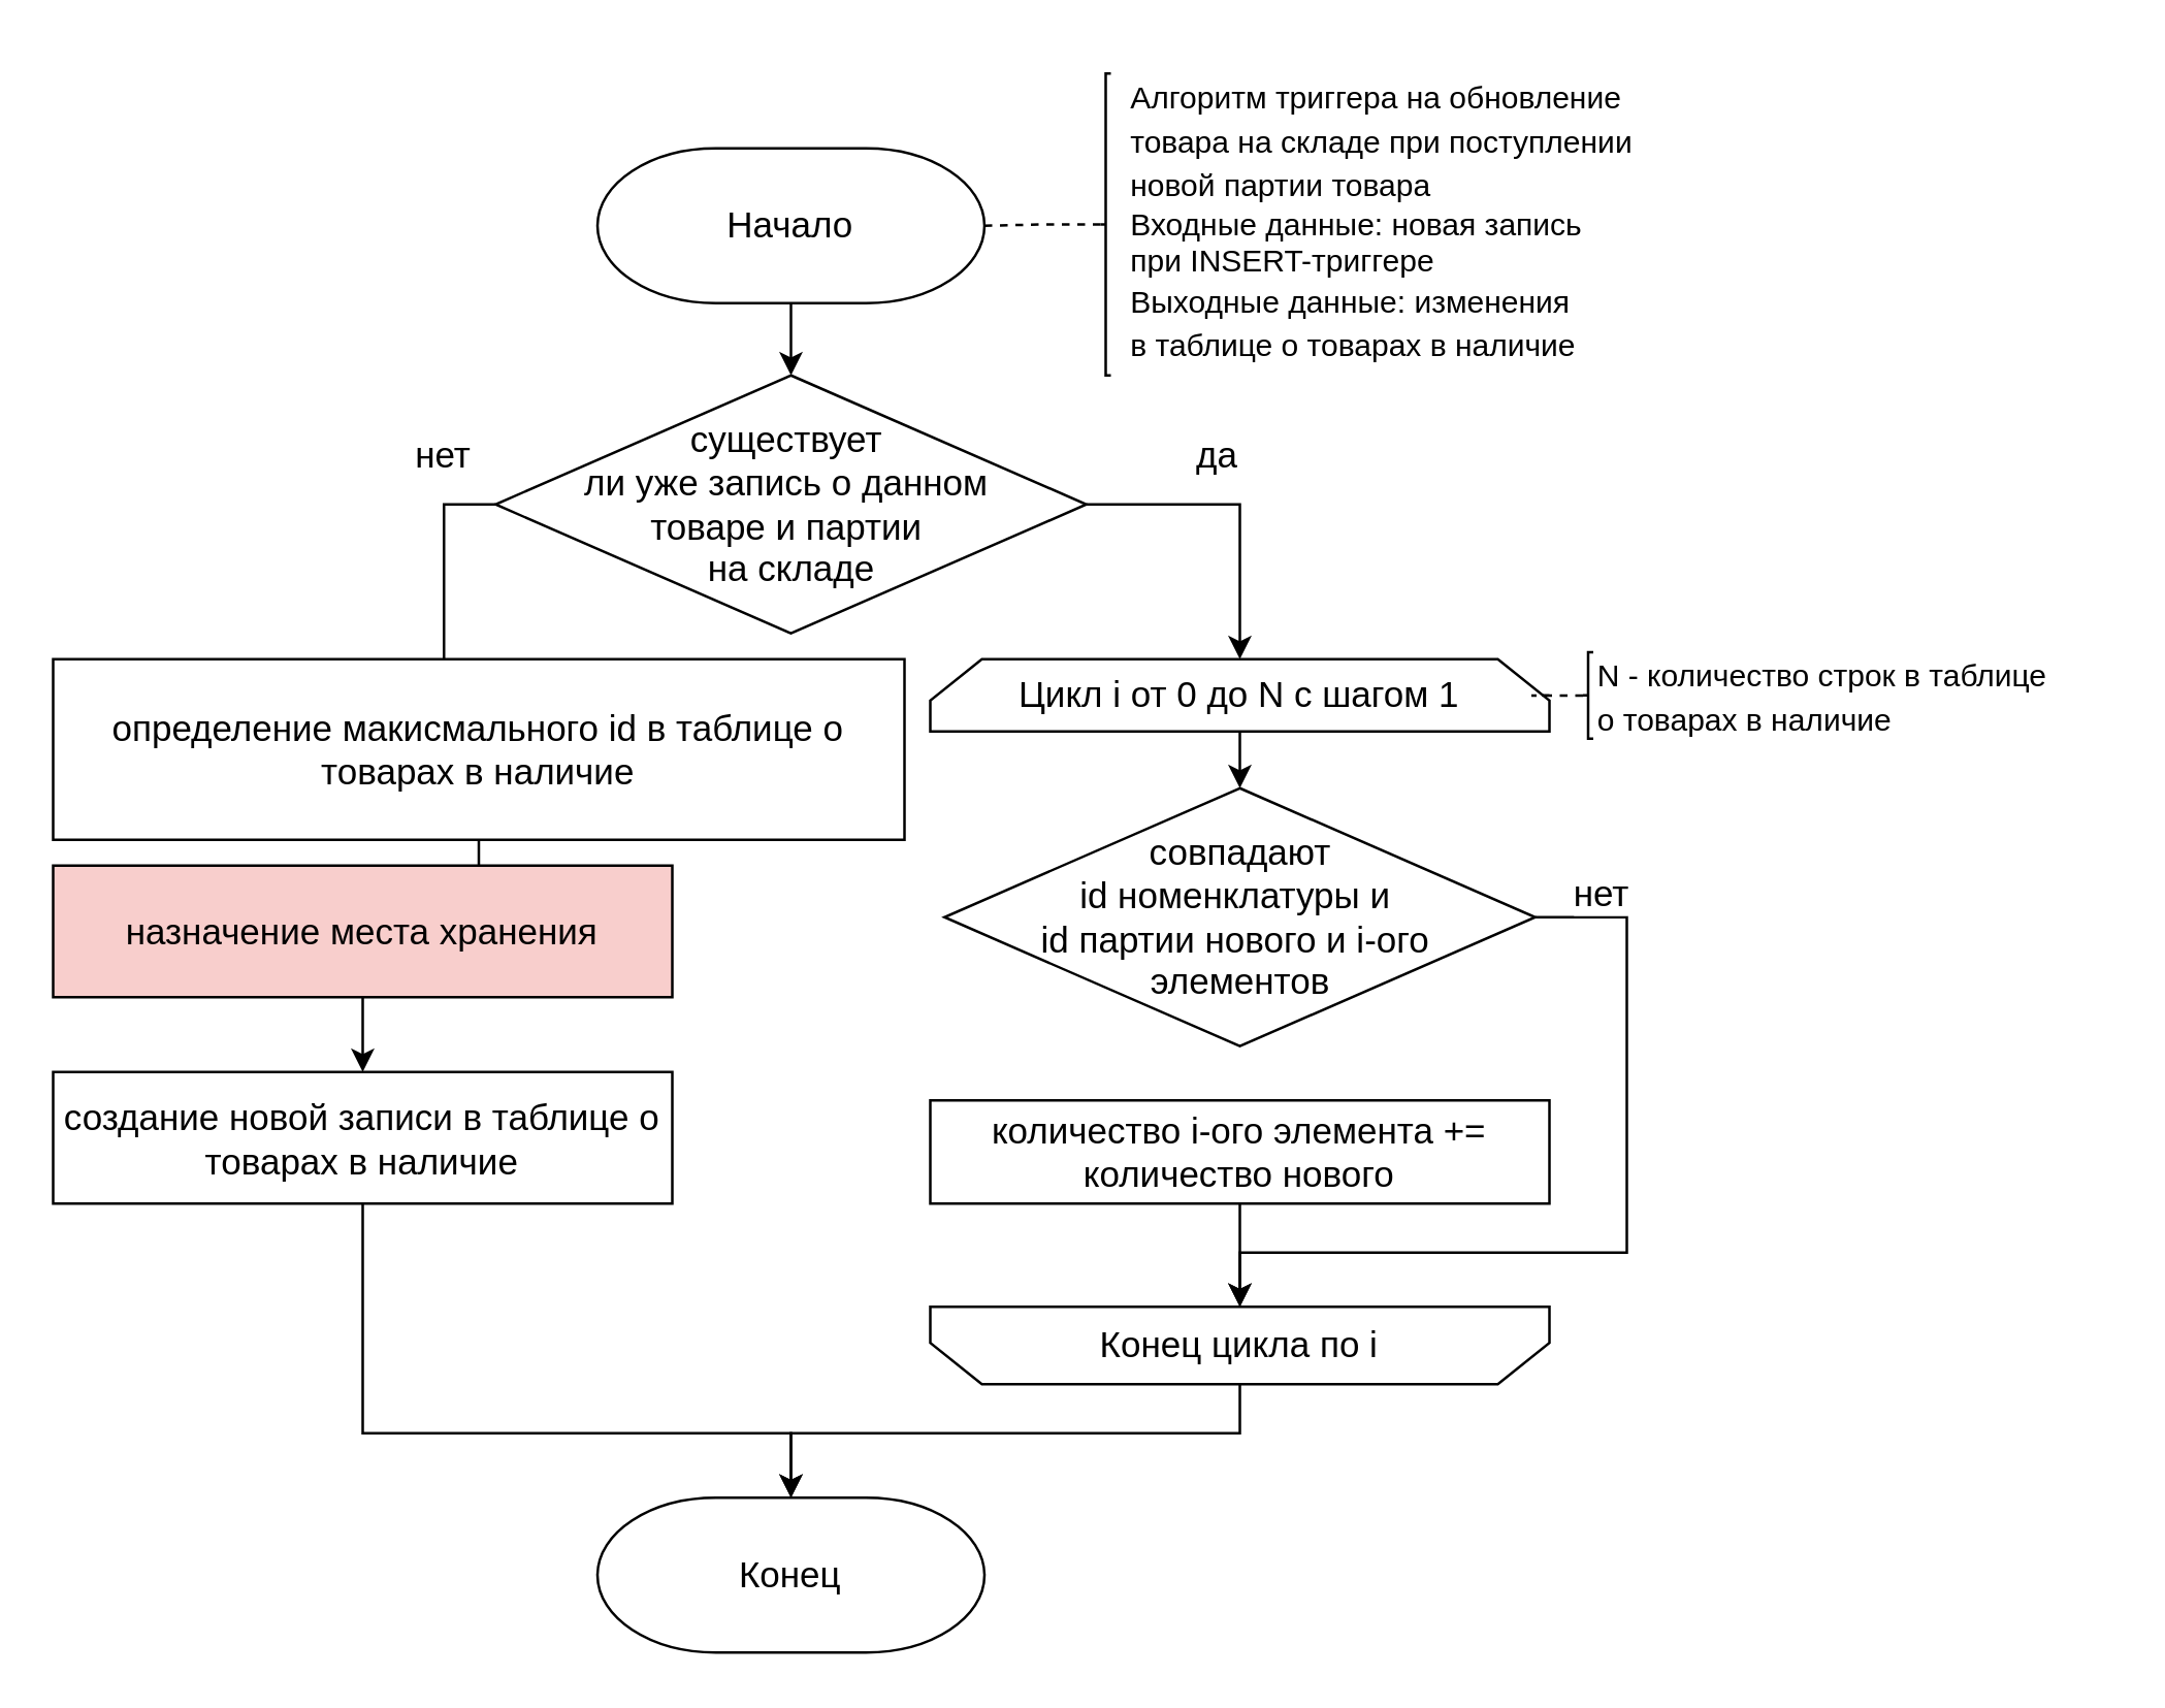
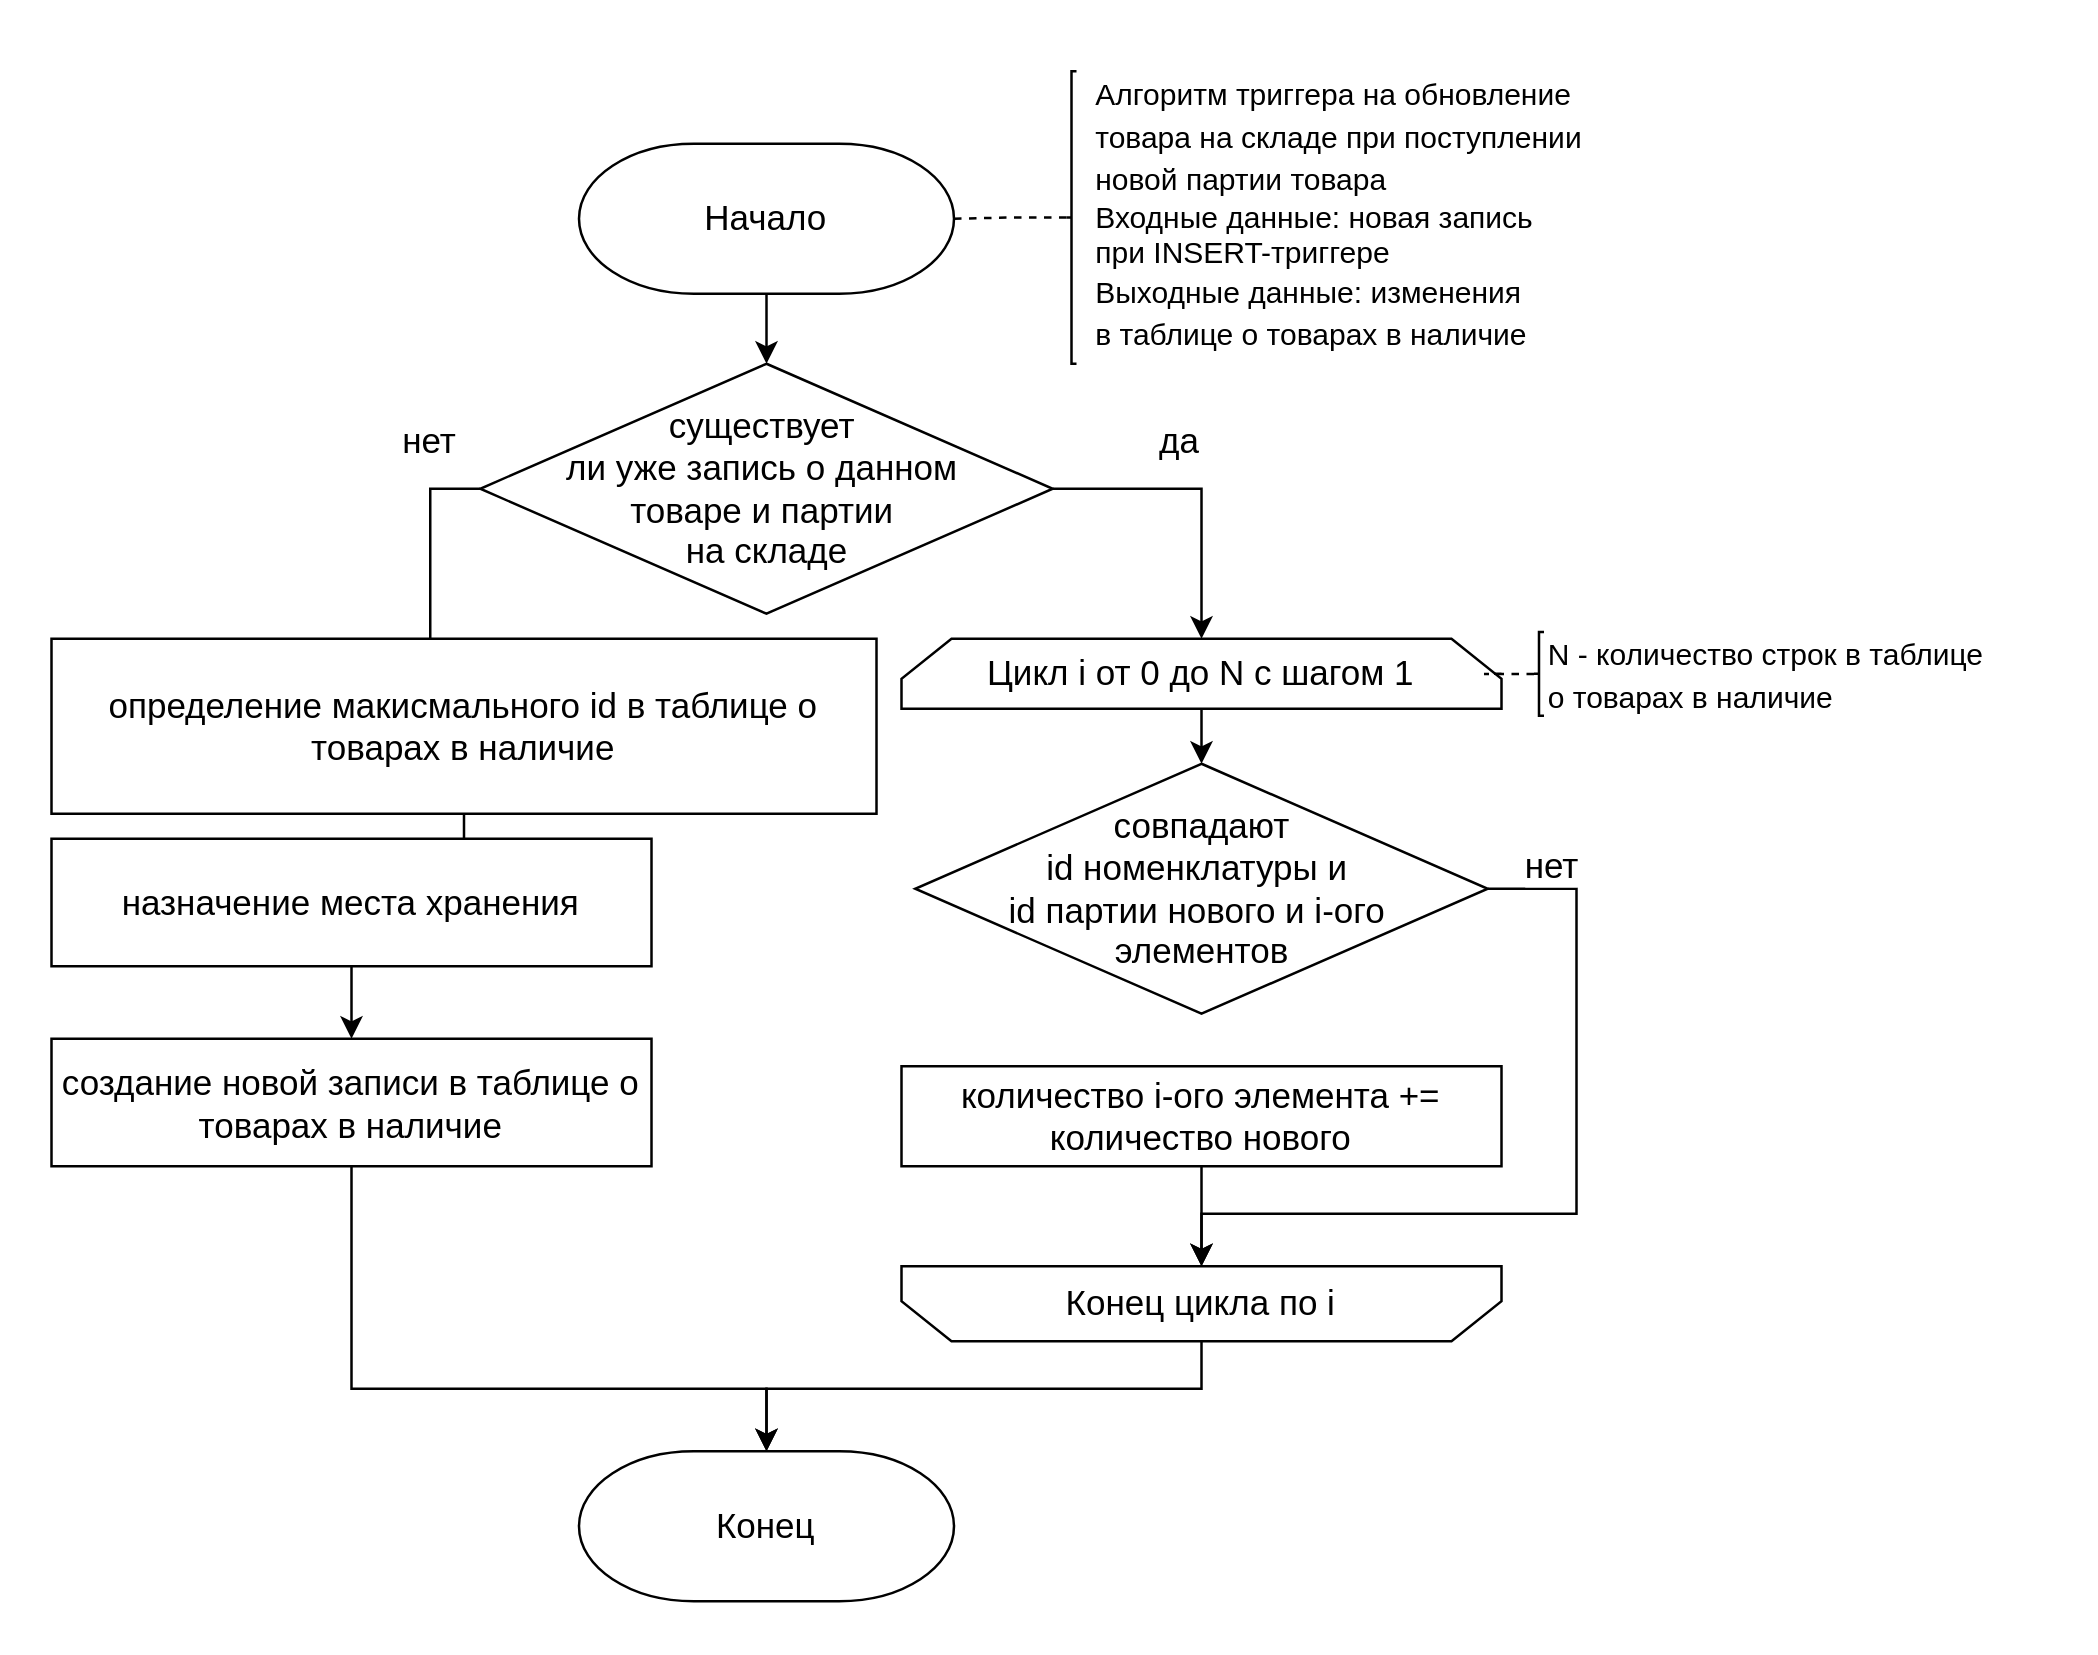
- <mxCell id="27" value="&lt;span style=&quot;font-size: 14px;&quot;&gt;назначение места хранения&lt;/span&gt;" style="rounded=0;whiteSpace=wrap;html=1;fillColor=#f8cecc;" vertex="1" parent="1"><mxGeometry x="20" y="335" width="240" height="51" as="geometry" /></mxCell>
+ <mxCell id="27" value="&lt;span style=&quot;font-size: 14px;&quot;&gt;назначение места хранения&lt;/span&gt;" style="rounded=0;whiteSpace=wrap;html=1;" vertex="1" parent="1"><mxGeometry x="20" y="335" width="240" height="51" as="geometry" /></mxCell>
